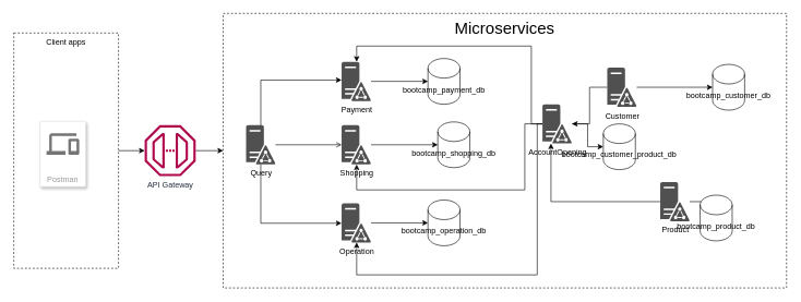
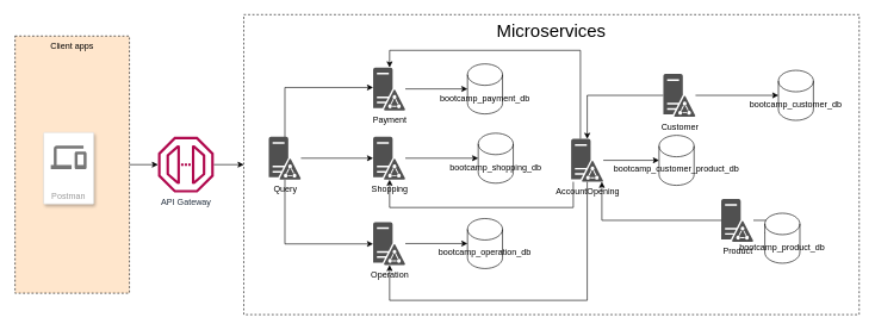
- <mxCell id="13" value="Client apps" style="dashed=1;verticalAlign=top;fontStyle=0;" parent="1" vertex="1"><mxGeometry x="20" y="50" width="160" height="360" as="geometry" /></mxCell>
+ <mxCell id="13" value="Client apps" style="dashed=1;verticalAlign=top;fontStyle=0;fillColor=#ffe6cc;" parent="1" vertex="1"><mxGeometry x="20" y="50" width="160" height="360" as="geometry" /></mxCell>
- <mxCell id="27" value="AccountOpening" style="sketch=0;pointerEvents=1;shadow=0;dashed=0;html=1;strokeColor=none;fillColor=#505050;labelPosition=center;verticalLabelPosition=bottom;verticalAlign=top;outlineConnect=0;align=center;shape=mxgraph.office.servers.active_directory_federation_services_server;" parent="1" vertex="1"><mxGeometry x="828" y="159" width="45" height="60" as="geometry" /></mxCell>
+ <mxCell id="27" value="AccountOpening" style="sketch=0;pointerEvents=1;shadow=0;dashed=0;html=1;strokeColor=none;fillColor=#505050;labelPosition=center;verticalLabelPosition=bottom;verticalAlign=top;outlineConnect=0;align=center;shape=mxgraph.office.servers.active_directory_federation_services_server;" parent="1" vertex="1"><mxGeometry x="798" y="194" width="45" height="60" as="geometry" /></mxCell>
- <mxCell id="17" style="edgeStyle=orthogonalEdgeStyle;rounded=0;orthogonalLoop=1;jettySize=auto;html=1;endArrow=open;" parent="1" source="19" target="29" edge="1"><mxGeometry relative="1" as="geometry" /></mxCell>
+ <mxCell id="17" style="edgeStyle=orthogonalEdgeStyle;rounded=0;orthogonalLoop=1;jettySize=auto;html=1;" parent="1" source="19" target="29" edge="1"><mxGeometry relative="1" as="geometry" /></mxCell>
